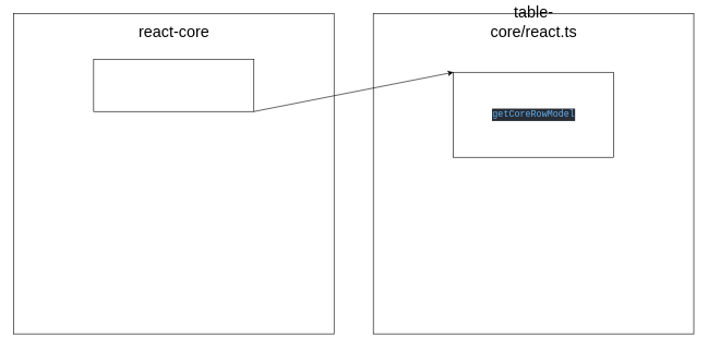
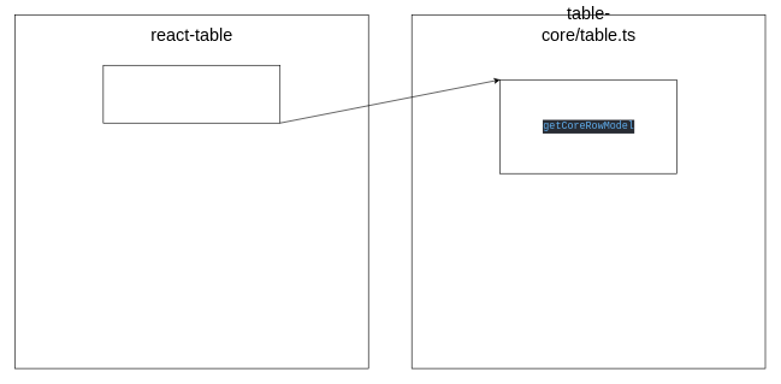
- <mxCell id="5" value="&lt;span style=&quot;font-size: 24px;&quot;&gt;react-core&lt;br&gt;&lt;/span&gt;" style="text;html=1;strokeColor=none;fillColor=none;align=center;verticalAlign=middle;whiteSpace=wrap;rounded=0;fontFamily=Helvetica;fontSize=12;fontColor=default;" parent="2" vertex="1"><mxGeometry x="183.75" y="15.718" width="122.5" height="23.578" as="geometry" /></mxCell>
+ <mxCell id="5" value="&lt;span style=&quot;font-size: 24px;&quot;&gt;react-table&lt;br&gt;&lt;/span&gt;" style="text;html=1;strokeColor=none;fillColor=none;align=center;verticalAlign=middle;whiteSpace=wrap;rounded=0;fontFamily=Helvetica;fontSize=12;fontColor=default;" parent="2" vertex="1"><mxGeometry x="183.75" y="15.718" width="122.5" height="23.578" as="geometry" /></mxCell>
- <mxCell id="8" value="&lt;span style=&quot;font-size: 24px;&quot;&gt;table-core/react.ts&lt;br&gt;&lt;br&gt;&lt;/span&gt;" style="text;html=1;strokeColor=none;fillColor=none;align=center;verticalAlign=middle;whiteSpace=wrap;rounded=0;fontFamily=Helvetica;fontSize=12;fontColor=default;" vertex="1" parent="6"><mxGeometry x="183.75" y="15.718" width="122.5" height="23.578" as="geometry" /></mxCell>
+ <mxCell id="8" value="&lt;span style=&quot;font-size: 24px;&quot;&gt;table-core/table.ts&lt;br&gt;&lt;br&gt;&lt;/span&gt;" style="text;html=1;strokeColor=none;fillColor=none;align=center;verticalAlign=middle;whiteSpace=wrap;rounded=0;fontFamily=Helvetica;fontSize=12;fontColor=default;" vertex="1" parent="6"><mxGeometry x="183.75" y="15.718" width="122.5" height="23.578" as="geometry" /></mxCell>
